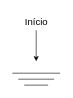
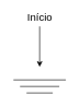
- <mxCell id="2" value="&lt;span style=&quot;font-size: 16px;&quot;&gt;Início&lt;/span&gt;" style="text;html=1;align=center;verticalAlign=middle;resizable=0;points=[];autosize=1;strokeColor=none;fillColor=none;" vertex="1" parent="1"><mxGeometry x="30" y="20" width="60" height="30" as="geometry" /></mxCell>
+ <mxCell id="2" value="&lt;span style=&quot;font-size: 16px;&quot;&gt;Início&lt;/span&gt;" style="text;html=1;align=center;verticalAlign=middle;resizable=0;points=[];autosize=1;strokeColor=none;fillColor=none;" vertex="1" parent="1"><mxGeometry x="30" y="10" width="60" height="30" as="geometry" /></mxCell>
